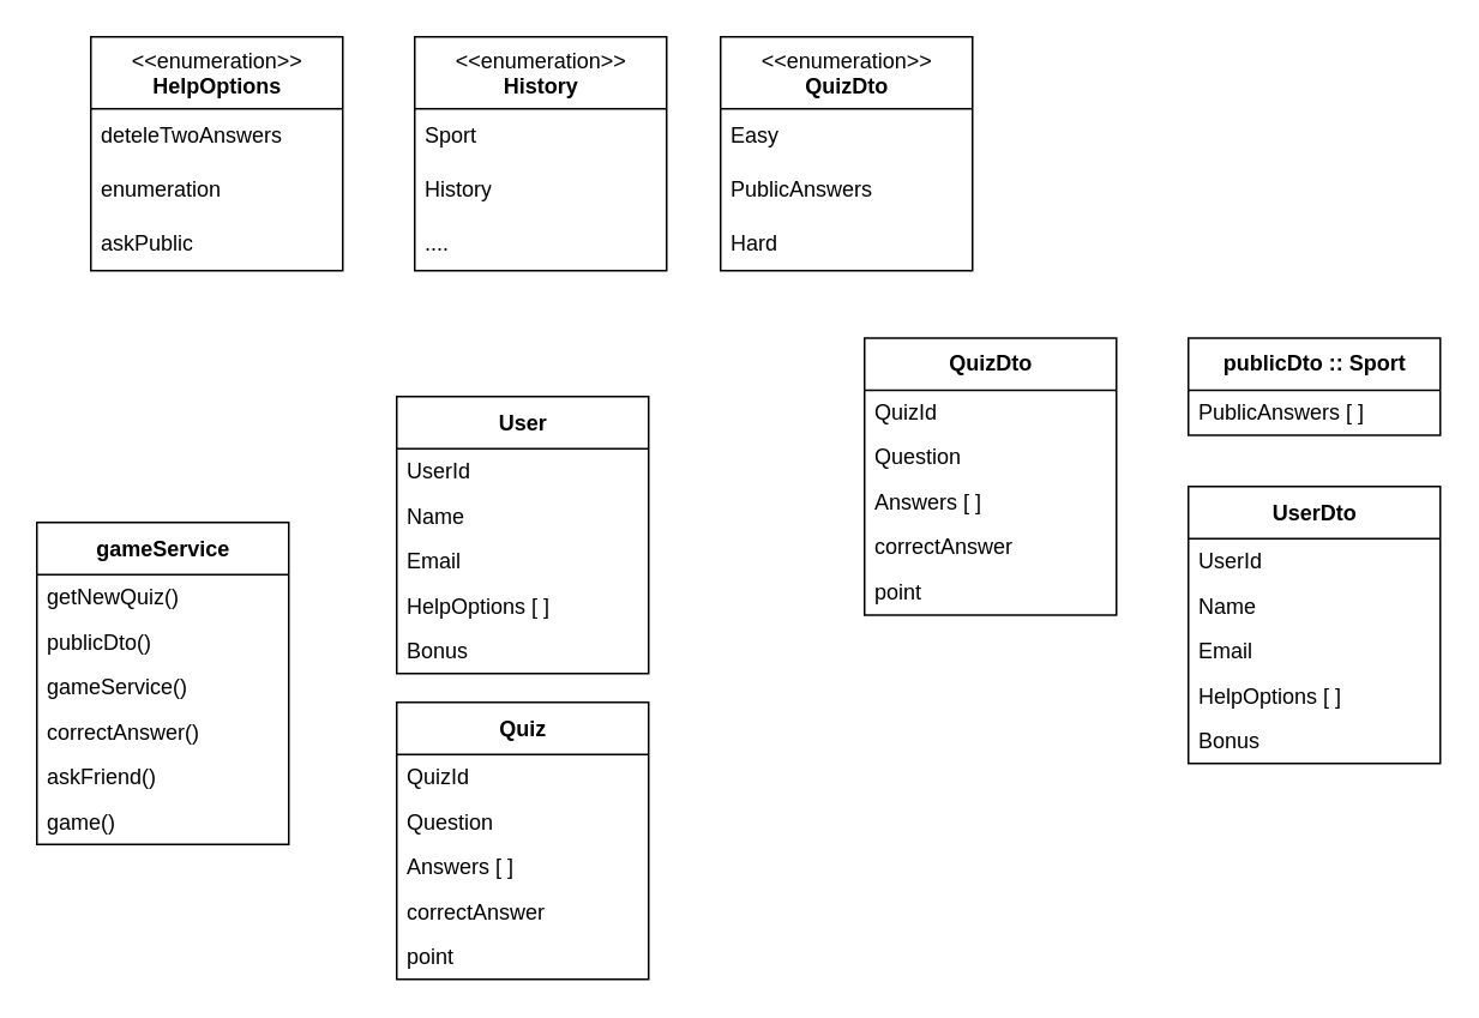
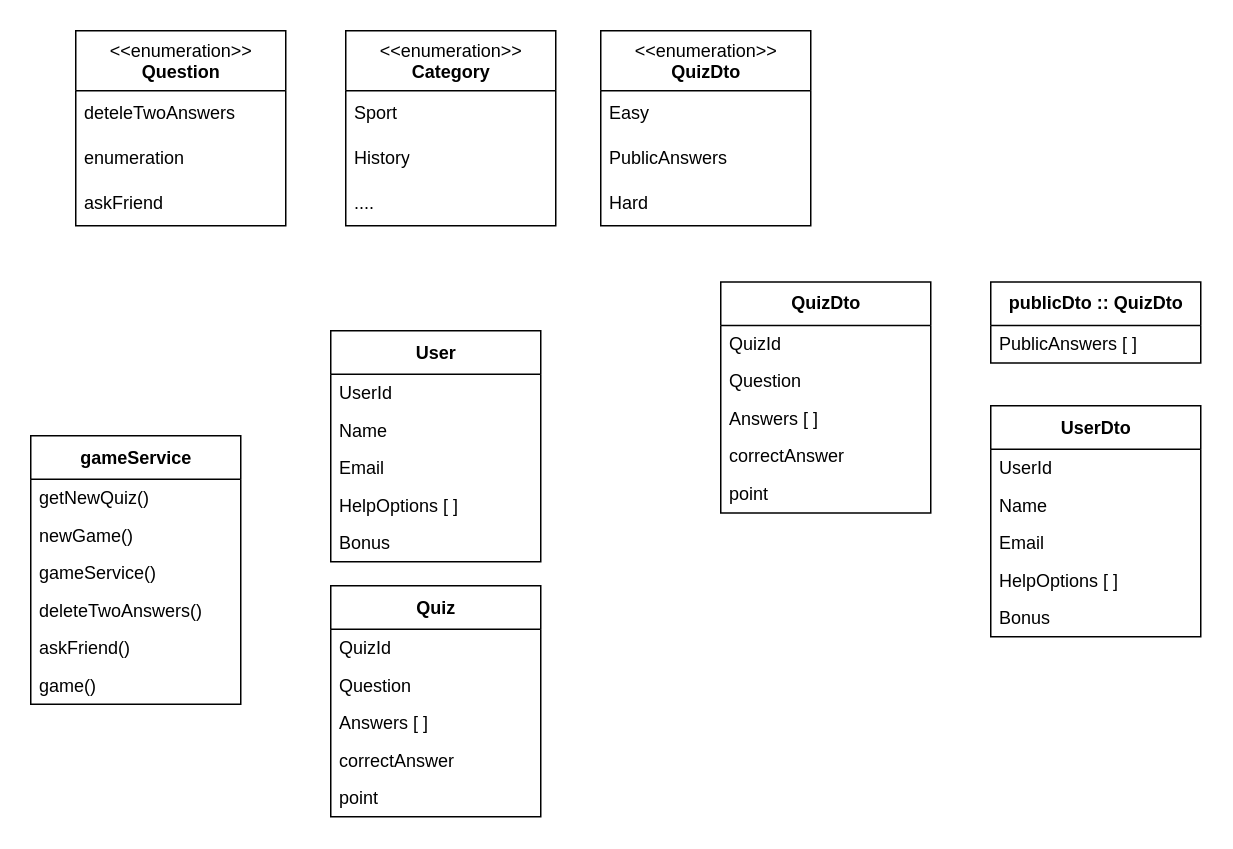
- <mxCell id="2" value="&amp;lt;&amp;lt;enumeration&amp;gt;&amp;gt;&lt;br&gt;&lt;b&gt;HelpOptions&lt;/b&gt;" style="swimlane;fontStyle=0;align=center;verticalAlign=top;childLayout=stackLayout;horizontal=1;startSize=40;horizontalStack=0;resizeParent=1;resizeParentMax=0;resizeLast=0;collapsible=0;marginBottom=0;html=1;" parent="1" vertex="1"><mxGeometry x="50" width="140" height="130" as="geometry" y="20" /></mxCell>
+ <mxCell id="2" value="&amp;lt;&amp;lt;enumeration&amp;gt;&amp;gt;&lt;br&gt;&lt;b&gt;Question&lt;/b&gt;" style="swimlane;fontStyle=0;align=center;verticalAlign=top;childLayout=stackLayout;horizontal=1;startSize=40;horizontalStack=0;resizeParent=1;resizeParentMax=0;resizeLast=0;collapsible=0;marginBottom=0;html=1;" parent="1" vertex="1"><mxGeometry x="50" width="140" height="130" as="geometry" y="20" /></mxCell>
- <mxCell id="39" value="&amp;lt;&amp;lt;enumeration&amp;gt;&amp;gt;&lt;br&gt;&lt;b&gt;History&lt;/b&gt;" style="swimlane;fontStyle=0;align=center;verticalAlign=top;childLayout=stackLayout;horizontal=1;startSize=40;horizontalStack=0;resizeParent=1;resizeParentMax=0;resizeLast=0;collapsible=0;marginBottom=0;html=1;" vertex="1" parent="1"><mxGeometry x="230" width="140" height="130" as="geometry" y="20" /></mxCell>
+ <mxCell id="39" value="&amp;lt;&amp;lt;enumeration&amp;gt;&amp;gt;&lt;br&gt;&lt;b&gt;Category&lt;/b&gt;" style="swimlane;fontStyle=0;align=center;verticalAlign=top;childLayout=stackLayout;horizontal=1;startSize=40;horizontalStack=0;resizeParent=1;resizeParentMax=0;resizeLast=0;collapsible=0;marginBottom=0;html=1;" vertex="1" parent="1"><mxGeometry x="230" width="140" height="130" as="geometry" y="20" /></mxCell>
- <mxCell id="5" value="askPublic" style="text;html=1;strokeColor=none;fillColor=none;align=left;verticalAlign=middle;spacingLeft=4;spacingRight=4;overflow=hidden;rotatable=0;points=[[0,0.5],[1,0.5]];portConstraint=eastwest;" parent="2" vertex="1"><mxGeometry y="100" width="140" height="30" as="geometry" /></mxCell>
+ <mxCell id="5" value="askFriend" style="text;html=1;strokeColor=none;fillColor=none;align=left;verticalAlign=middle;spacingLeft=4;spacingRight=4;overflow=hidden;rotatable=0;points=[[0,0.5],[1,0.5]];portConstraint=eastwest;" parent="2" vertex="1"><mxGeometry y="100" width="140" height="30" as="geometry" /></mxCell>
- <mxCell id="19" value="publicDto :: Sport" style="swimlane;fontStyle=1;align=center;verticalAlign=middle;childLayout=stackLayout;horizontal=1;startSize=29;horizontalStack=0;resizeParent=1;resizeParentMax=0;resizeLast=0;collapsible=0;marginBottom=0;html=1;" parent="1" vertex="1"><mxGeometry x="660" y="187.5" width="140" height="54" as="geometry" /></mxCell>
+ <mxCell id="19" value="publicDto :: QuizDto" style="swimlane;fontStyle=1;align=center;verticalAlign=middle;childLayout=stackLayout;horizontal=1;startSize=29;horizontalStack=0;resizeParent=1;resizeParentMax=0;resizeLast=0;collapsible=0;marginBottom=0;html=1;" parent="1" vertex="1"><mxGeometry x="660" y="187.5" width="140" height="54" as="geometry" /></mxCell>
- <mxCell id="8" value="publicDto()" style="text;html=1;strokeColor=none;fillColor=none;align=left;verticalAlign=middle;spacingLeft=4;spacingRight=4;overflow=hidden;rotatable=0;points=[[0,0.5],[1,0.5]];portConstraint=eastwest;" parent="6" vertex="1"><mxGeometry y="54" width="140" height="25" as="geometry" /></mxCell>
+ <mxCell id="8" value="newGame()" style="text;html=1;strokeColor=none;fillColor=none;align=left;verticalAlign=middle;spacingLeft=4;spacingRight=4;overflow=hidden;rotatable=0;points=[[0,0.5],[1,0.5]];portConstraint=eastwest;" parent="6" vertex="1"><mxGeometry y="54" width="140" height="25" as="geometry" /></mxCell>
- <mxCell id="10" value="correctAnswer()" style="text;html=1;strokeColor=none;fillColor=none;align=left;verticalAlign=middle;spacingLeft=4;spacingRight=4;overflow=hidden;rotatable=0;points=[[0,0.5],[1,0.5]];portConstraint=eastwest;" parent="6" vertex="1"><mxGeometry y="104" width="140" height="25" as="geometry" /></mxCell>
+ <mxCell id="10" value="deleteTwoAnswers()" style="text;html=1;strokeColor=none;fillColor=none;align=left;verticalAlign=middle;spacingLeft=4;spacingRight=4;overflow=hidden;rotatable=0;points=[[0,0.5],[1,0.5]];portConstraint=eastwest;" parent="6" vertex="1"><mxGeometry y="104" width="140" height="25" as="geometry" /></mxCell>
